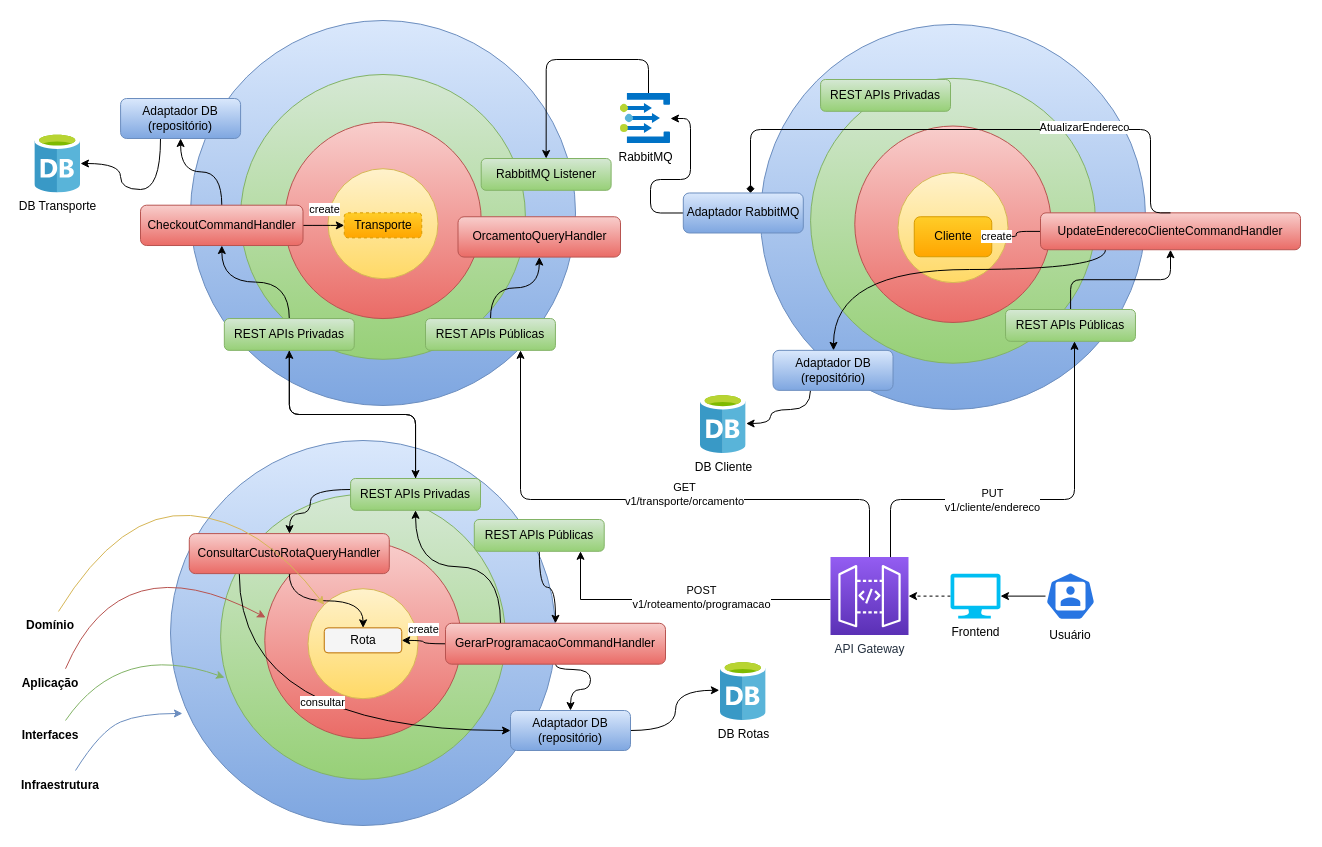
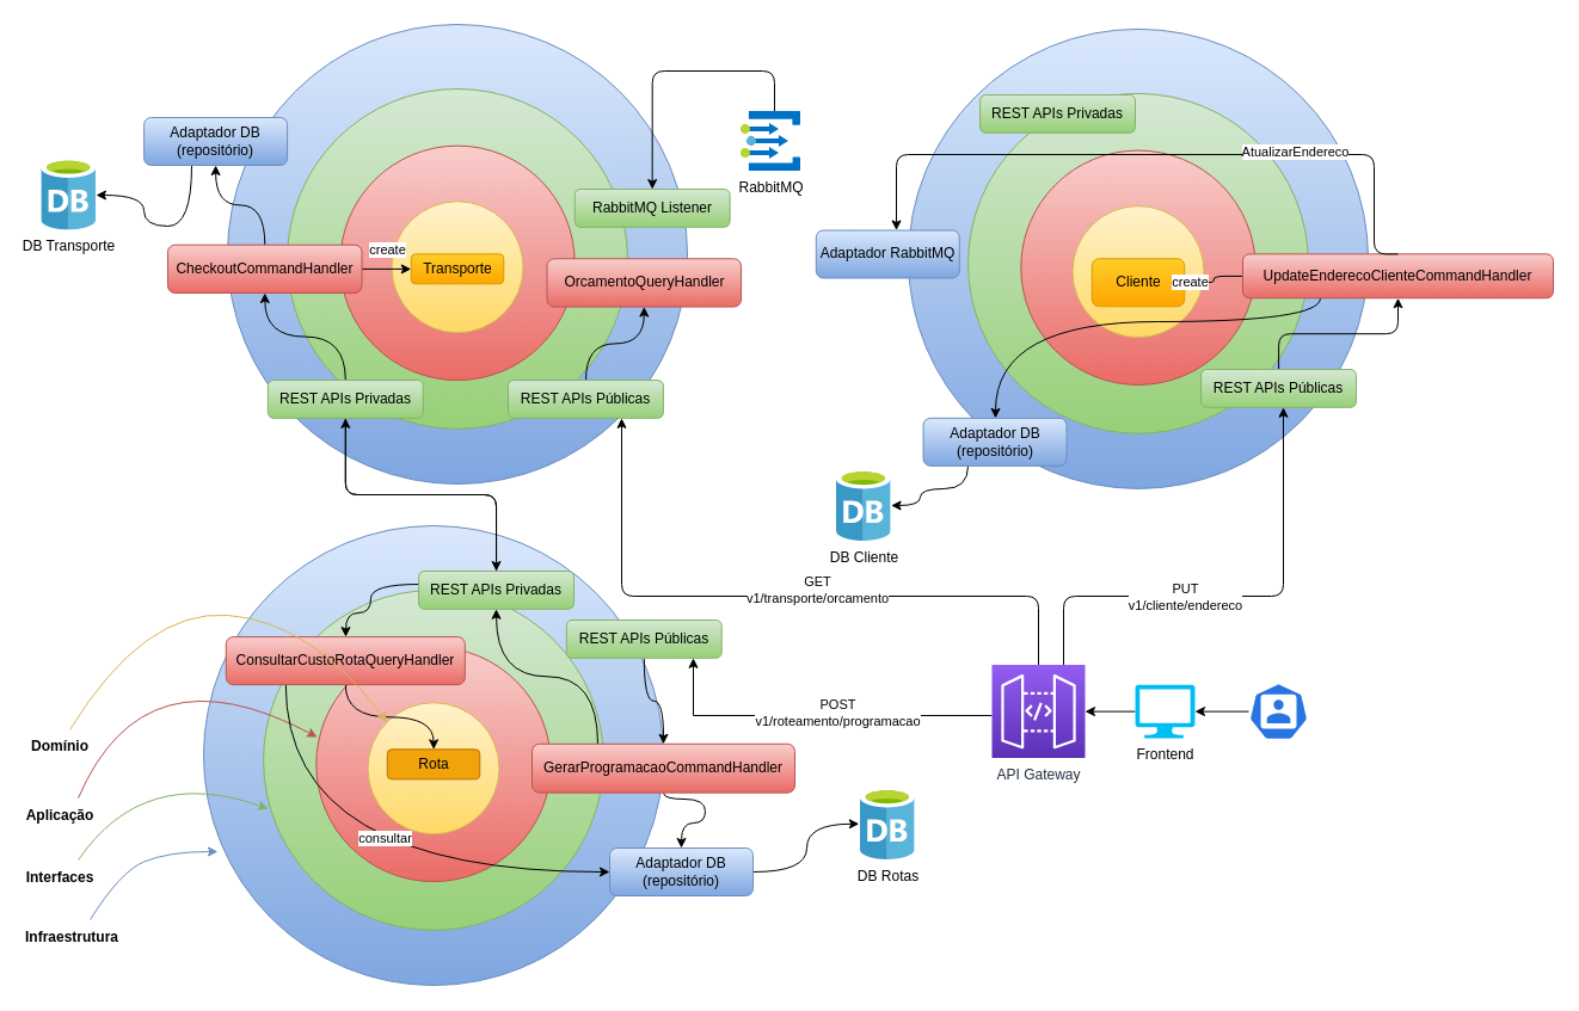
- <mxCell id="31" style="edgeStyle=orthogonalEdgeStyle;rounded=1;orthogonalLoop=1;jettySize=auto;html=1;entryX=1;entryY=0.5;entryDx=0;entryDy=0;entryPerimeter=0;exitX=0;exitY=0.5;exitDx=0;exitDy=0;" edge="1" parent="1" source="55" target="33"><mxGeometry relative="1" as="geometry"><Array as="points"><mxPoint x="650" y="213" /><mxPoint x="650" y="179" /><mxPoint x="690" y="179" /><mxPoint x="690" y="118" /></Array></mxGeometry></mxCell>
- <mxCell id="67" style="edgeStyle=orthogonalEdgeStyle;rounded=1;orthogonalLoop=1;jettySize=auto;html=1;exitX=0.5;exitY=0;exitDx=0;exitDy=0;endArrow=diamond;" edge="1" parent="1" source="66" target="55"><mxGeometry relative="1" as="geometry"><Array as="points"><mxPoint x="1150" y="129" /><mxPoint x="750" y="129" /></Array></mxGeometry></mxCell>
+ <mxCell id="67" style="edgeStyle=orthogonalEdgeStyle;rounded=1;orthogonalLoop=1;jettySize=auto;html=1;exitX=0.5;exitY=0;exitDx=0;exitDy=0;" edge="1" parent="1" source="66" target="55"><mxGeometry relative="1" as="geometry"><Array as="points"><mxPoint x="1150" y="129" /><mxPoint x="750" y="129" /></Array></mxGeometry></mxCell>
- <mxCell id="35" value="Transporte" style="rounded=1;whiteSpace=wrap;html=1;fillColor=#ffcd28;strokeColor=#d79b00;gradientColor=#ffa500;dashed=1;" vertex="1" parent="1"><mxGeometry x="343.75" y="212.35" width="77.5" height="25" as="geometry" /></mxCell>
+ <mxCell id="35" value="Transporte" style="rounded=1;whiteSpace=wrap;html=1;fillColor=#ffcd28;strokeColor=#d79b00;gradientColor=#ffa500;" vertex="1" parent="1"><mxGeometry x="343.75" y="212.35" width="77.5" height="25" as="geometry" /></mxCell>
- <mxCell id="36" style="edgeStyle=orthogonalEdgeStyle;rounded=0;orthogonalLoop=1;jettySize=auto;html=1;entryX=1;entryY=0.5;entryDx=0;entryDy=0;entryPerimeter=0;dashed=1;" edge="1" parent="1" source="37" target="46"><mxGeometry relative="1" as="geometry" /></mxCell>
+ <mxCell id="36" style="edgeStyle=orthogonalEdgeStyle;rounded=0;orthogonalLoop=1;jettySize=auto;html=1;entryX=1;entryY=0.5;entryDx=0;entryDy=0;entryPerimeter=0;" edge="1" parent="1" source="37" target="46"><mxGeometry relative="1" as="geometry" /></mxCell>
- <mxCell id="40" value="Usuário" style="text;html=1;strokeColor=none;fillColor=none;align=center;verticalAlign=middle;whiteSpace=wrap;rounded=0;" vertex="1" parent="38"><mxGeometry y="48" width="60" height="30" as="geometry" /></mxCell>
- <mxCell id="22" value="Rota" style="rounded=1;whiteSpace=wrap;html=1;fillColor=#f5f5f5;strokeColor=#BD7000;fontColor=#000000;" vertex="1" parent="1"><mxGeometry x="323.75" y="627.35" width="77.5" height="25" as="geometry" /></mxCell>
+ <mxCell id="22" value="Rota" style="rounded=1;whiteSpace=wrap;html=1;fillColor=#f0a30a;strokeColor=#BD7000;fontColor=#000000;" vertex="1" parent="1"><mxGeometry x="323.75" y="627.35" width="77.5" height="25" as="geometry" /></mxCell>
- <mxCell id="77" value="create" style="edgeStyle=orthogonalEdgeStyle;curved=1;orthogonalLoop=1;jettySize=auto;html=1;" edge="1" parent="1" source="80" target="22"><mxGeometry x="0.069" y="-11" relative="1" as="geometry"><mxPoint as="offset" /></mxGeometry></mxCell>
